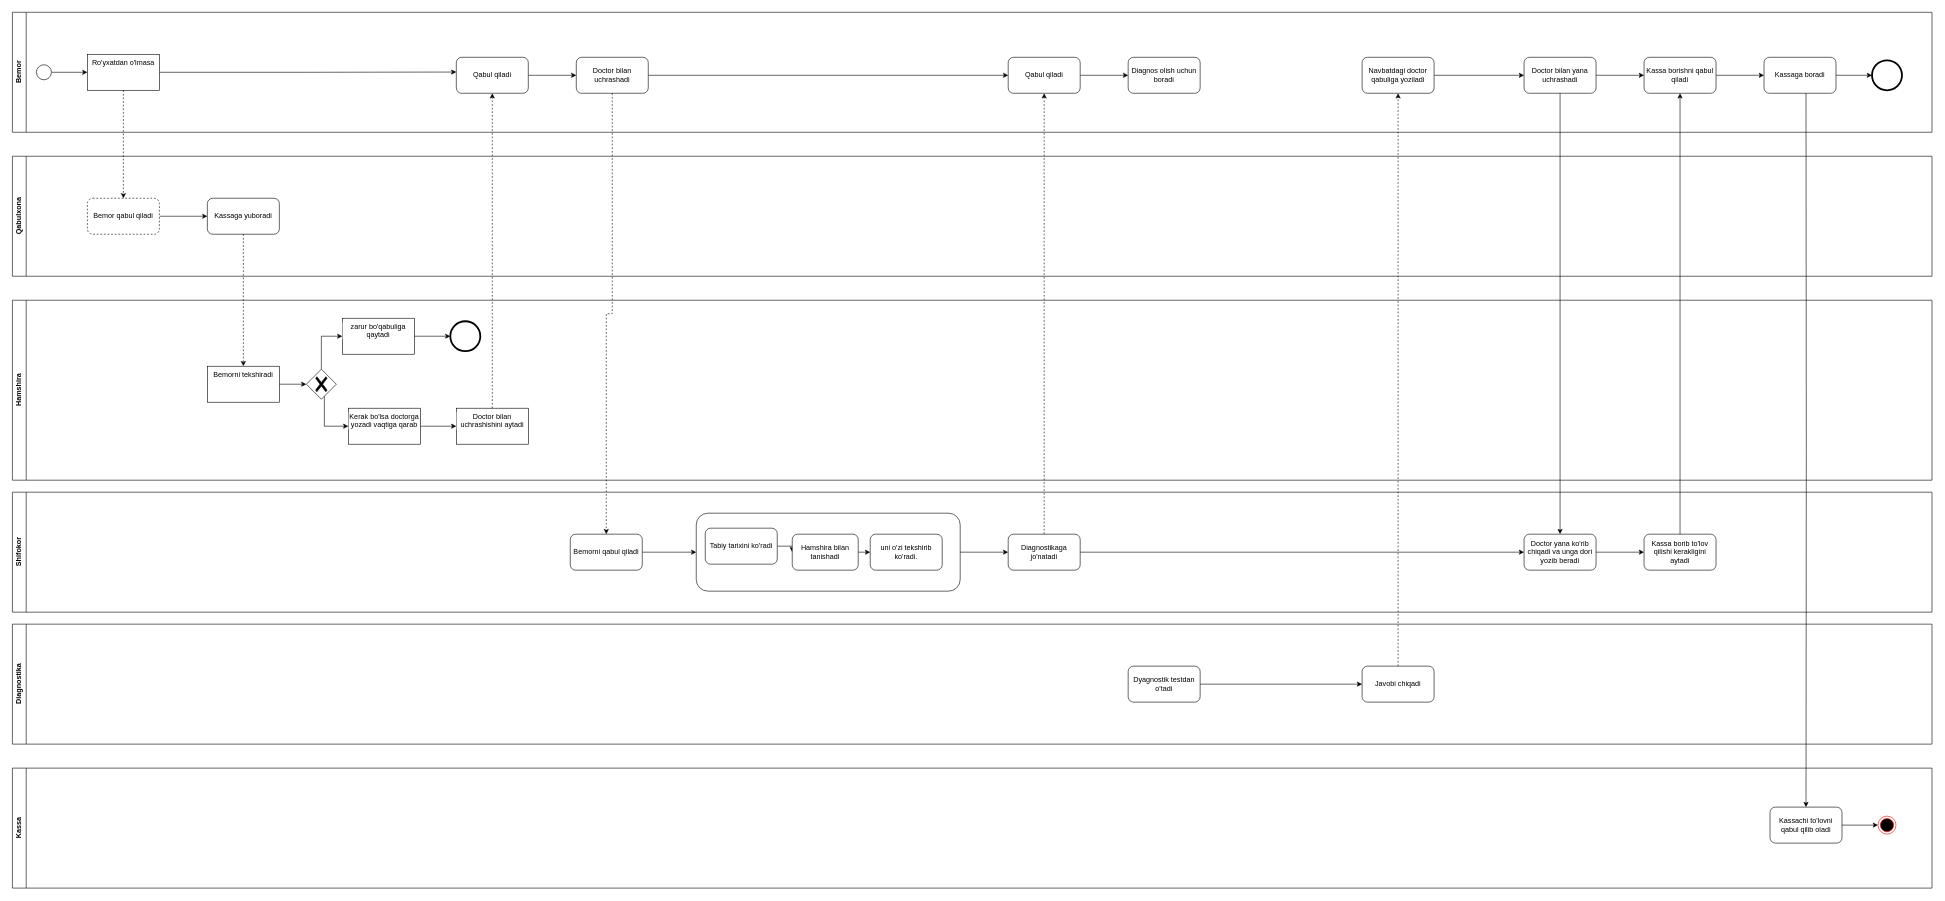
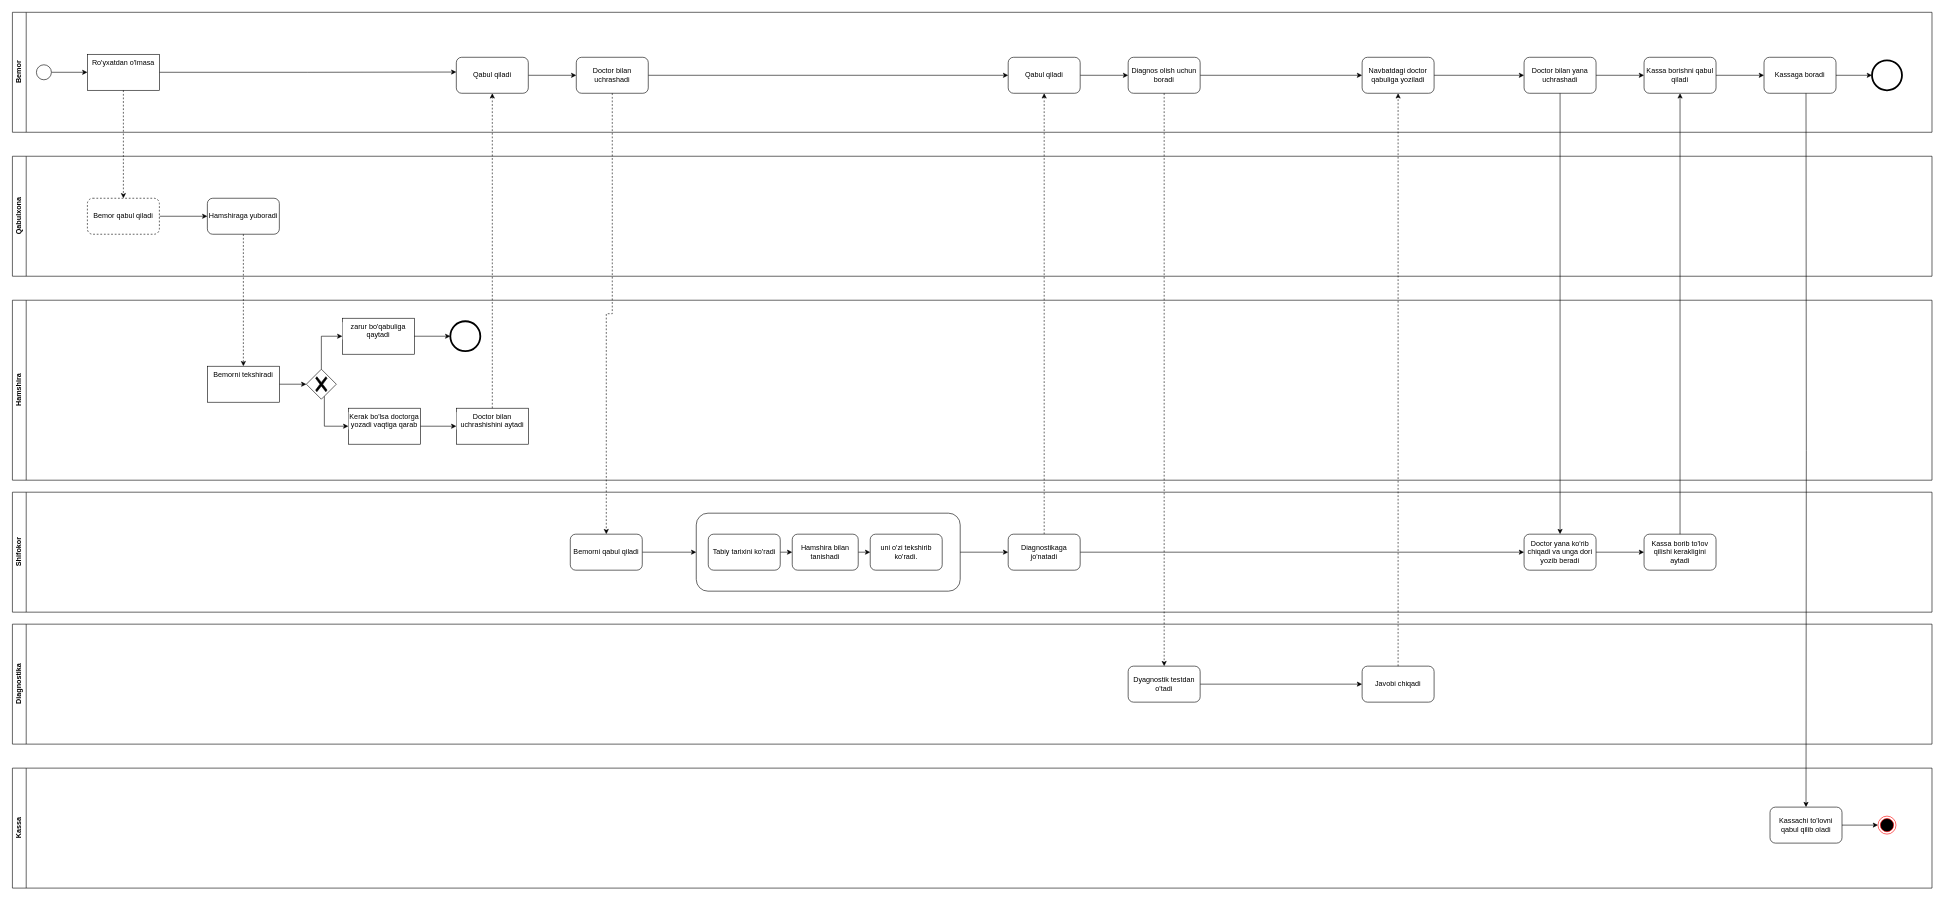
+ <mxCell id="13" style="edgeStyle=orthogonalEdgeStyle;rounded=0;orthogonalLoop=1;jettySize=auto;html=1;exitX=1;exitY=0.5;exitDx=0;exitDy=0;entryX=0;entryY=0.5;entryDx=0;entryDy=0;" parent="2" source="14" target="16" edge="1"><mxGeometry relative="1" as="geometry"><mxPoint x="2240" y="105.333" as="targetPoint" /></mxGeometry></mxCell>
- <mxCell id="51" value="Kassaga yuboradi" style="whiteSpace=wrap;html=1;rounded=1;" parent="48" vertex="1"><mxGeometry x="325" y="70" width="120" height="60" as="geometry" /></mxCell>
+ <mxCell id="51" value="Hamshiraga yuboradi" style="whiteSpace=wrap;html=1;rounded=1;" parent="48" vertex="1"><mxGeometry x="325" y="70" width="120" height="60" as="geometry" /></mxCell>
- <mxCell id="41" value="Tabiy tarixini ko'radi" style="rounded=1;whiteSpace=wrap;html=1;" parent="36" vertex="1"><mxGeometry x="1155" y="60" width="120" height="60" as="geometry" /></mxCell>
+ <mxCell id="41" value="Tabiy tarixini ko'radi" style="rounded=1;whiteSpace=wrap;html=1;" parent="36" vertex="1"><mxGeometry x="1160" y="70" width="120" height="60" as="geometry" /></mxCell>
+ <mxCell id="69" style="edgeStyle=orthogonalEdgeStyle;rounded=0;orthogonalLoop=1;jettySize=auto;html=1;exitX=0.5;exitY=1;exitDx=0;exitDy=0;entryX=0.5;entryY=0;entryDx=0;entryDy=0;dashed=1;" parent="1" source="14" target="54" edge="1"><mxGeometry relative="1" as="geometry" /></mxCell>
